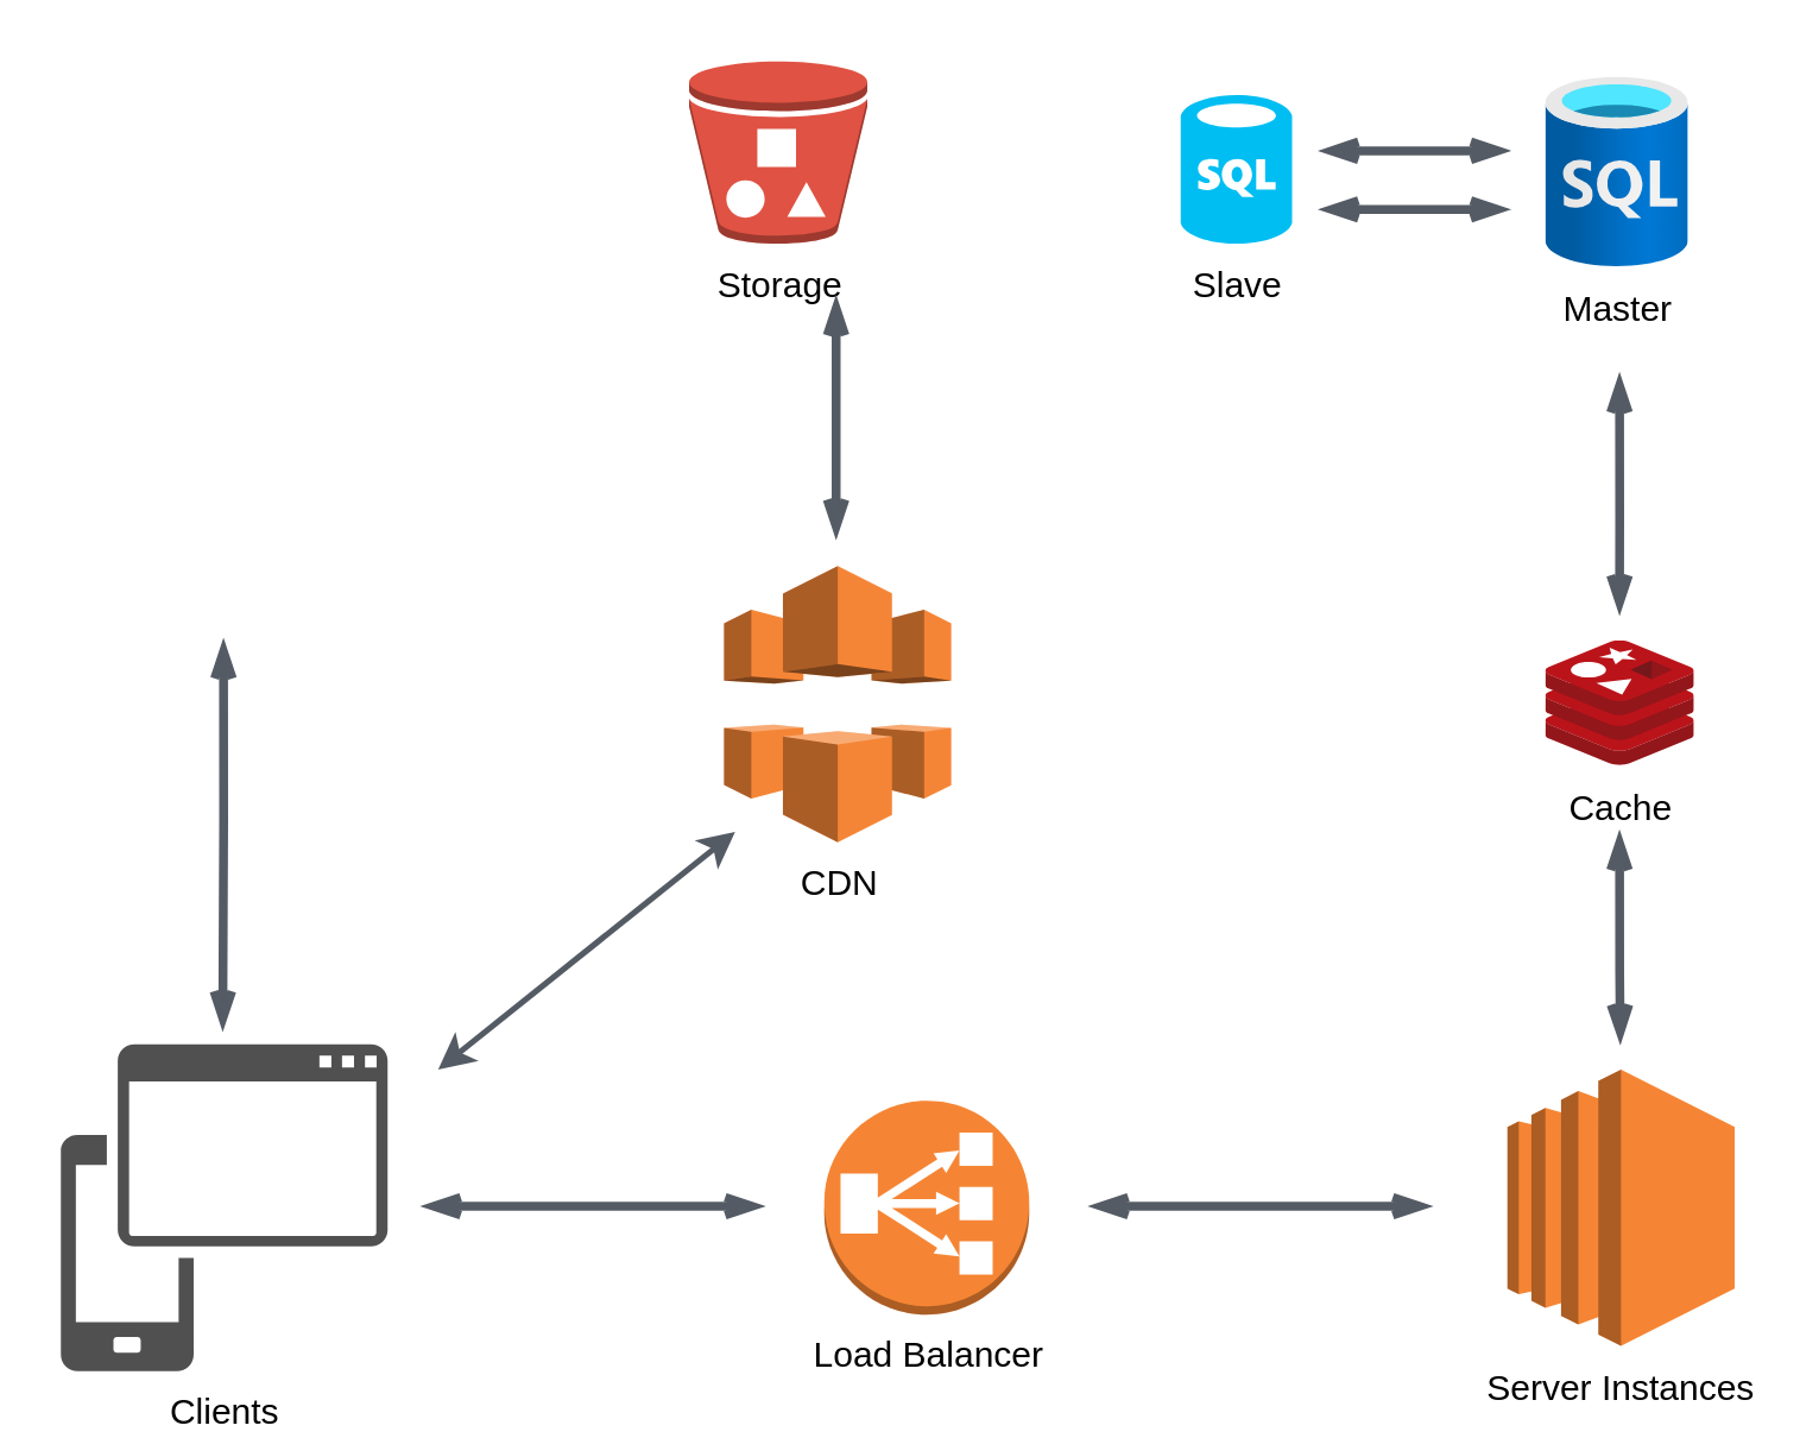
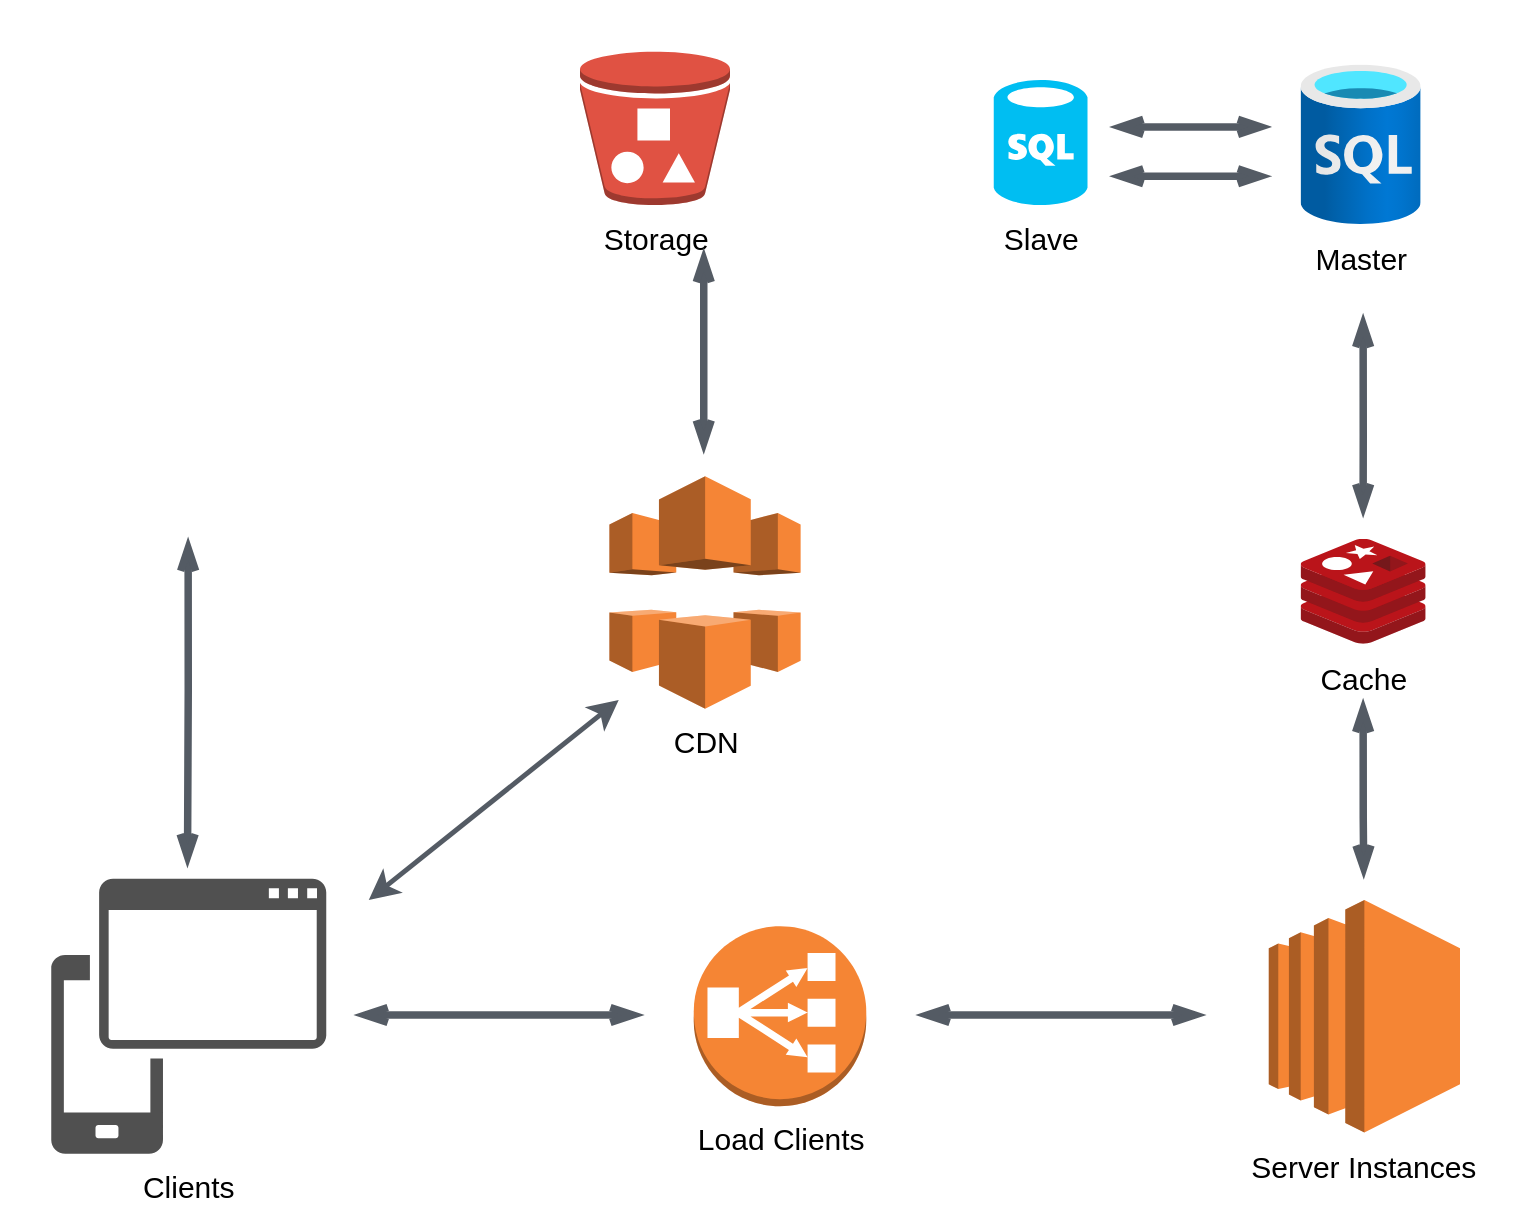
- <mxCell id="4" value="Load Balancer" style="outlineConnect=0;dashed=0;verticalLabelPosition=bottom;verticalAlign=top;align=center;html=1;shape=mxgraph.aws3.classic_load_balancer;fillColor=#F58534;gradientColor=none;" vertex="1" parent="1"><mxGeometry x="277" y="370" width="69" height="72" as="geometry" /></mxCell>
+ <mxCell id="4" value="Load Clients" style="outlineConnect=0;dashed=0;verticalLabelPosition=bottom;verticalAlign=top;align=center;html=1;shape=mxgraph.aws3.classic_load_balancer;fillColor=#F58534;gradientColor=none;" vertex="1" parent="1"><mxGeometry x="277" y="370" width="69" height="72" as="geometry" /></mxCell>
